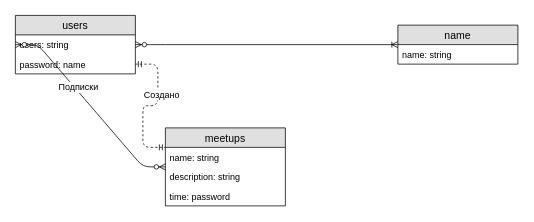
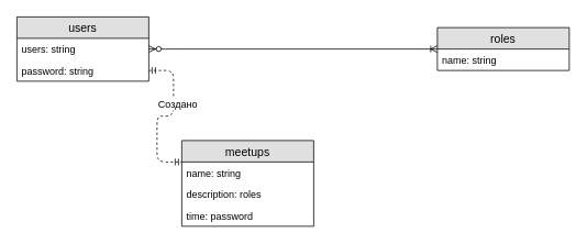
- <mxCell id="9" value="name" style="swimlane;fontStyle=0;childLayout=stackLayout;horizontal=1;startSize=26;fillColor=#e0e0e0;horizontalStack=0;resizeParent=1;resizeParentMax=0;resizeLast=0;collapsible=1;marginBottom=0;swimlaneFillColor=#ffffff;align=center;fontSize=14;" vertex="1" parent="1"><mxGeometry x="530" y="33" width="160" height="52" as="geometry" /></mxCell>
+ <mxCell id="9" value="roles" style="swimlane;fontStyle=0;childLayout=stackLayout;horizontal=1;startSize=26;fillColor=#e0e0e0;horizontalStack=0;resizeParent=1;resizeParentMax=0;resizeLast=0;collapsible=1;marginBottom=0;swimlaneFillColor=#ffffff;align=center;fontSize=14;" vertex="1" parent="1"><mxGeometry x="530" y="33" width="160" height="52" as="geometry" /></mxCell>
- <mxCell id="8" value="password: name" style="text;strokeColor=none;fillColor=none;spacingLeft=4;spacingRight=4;overflow=hidden;rotatable=0;points=[[0,0.5],[1,0.5]];portConstraint=eastwest;fontSize=12;" vertex="1" parent="6"><mxGeometry y="52" width="160" height="26" as="geometry" /></mxCell>
+ <mxCell id="8" value="password: string" style="text;strokeColor=none;fillColor=none;spacingLeft=4;spacingRight=4;overflow=hidden;rotatable=0;points=[[0,0.5],[1,0.5]];portConstraint=eastwest;fontSize=12;" vertex="1" parent="6"><mxGeometry y="52" width="160" height="26" as="geometry" /></mxCell>
- <mxCell id="12" value="" style="edgeStyle=entityRelationEdgeStyle;fontSize=12;html=1;endArrow=ERzeroToMany;endFill=1;startArrow=ERzeroToMany;entryX=0;entryY=0.5;entryDx=0;entryDy=0;" edge="1" parent="1" source="2" target="7"><mxGeometry width="100" height="100" relative="1" as="geometry"><mxPoint x="50" y="260" as="sourcePoint" /><mxPoint x="10" y="345.229" as="targetPoint" /></mxGeometry></mxCell>
- <mxCell id="13" value="Подписки" style="text;html=1;resizable=0;points=[];align=center;verticalAlign=middle;labelBackgroundColor=#ffffff;" vertex="1" connectable="0" parent="12"><mxGeometry x="0.215" y="-4" relative="1" as="geometry"><mxPoint as="offset" /></mxGeometry></mxCell>
- <mxCell id="4" value="description: string" style="text;strokeColor=none;fillColor=none;spacingLeft=4;spacingRight=4;overflow=hidden;rotatable=0;points=[[0,0.5],[1,0.5]];portConstraint=eastwest;fontSize=12;" vertex="1" parent="2"><mxGeometry y="52" width="160" height="26" as="geometry" /></mxCell>
+ <mxCell id="4" value="description: roles" style="text;strokeColor=none;fillColor=none;spacingLeft=4;spacingRight=4;overflow=hidden;rotatable=0;points=[[0,0.5],[1,0.5]];portConstraint=eastwest;fontSize=12;" vertex="1" parent="2"><mxGeometry y="52" width="160" height="26" as="geometry" /></mxCell>
